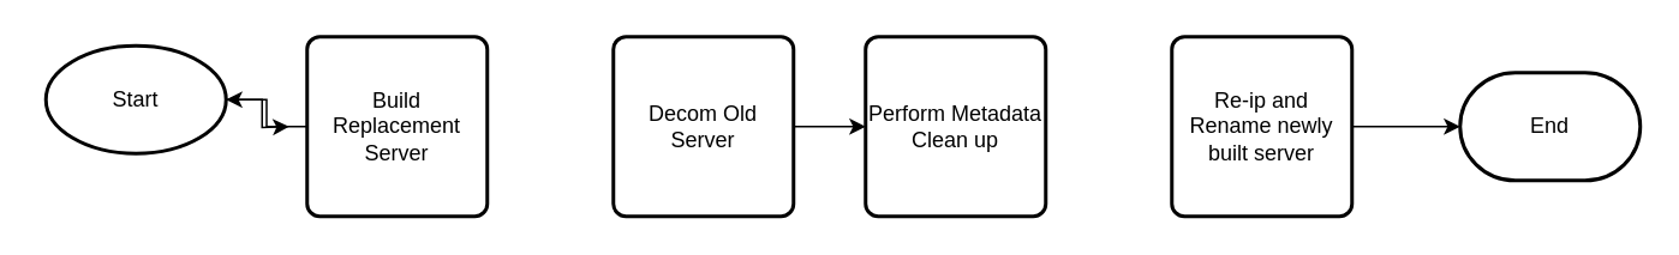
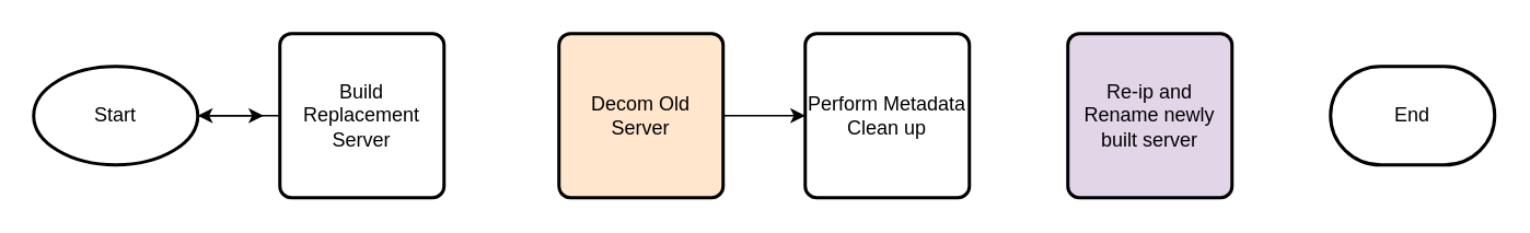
- <mxCell id="2" value="Start" style="strokeWidth=2;html=1;shape=mxgraph.flowchart.start_1;whiteSpace=wrap;" vertex="1" parent="1"><mxGeometry x="25" y="25" width="100" height="60" as="geometry" /></mxCell>
+ <mxCell id="2" value="Start" style="strokeWidth=2;html=1;shape=mxgraph.flowchart.start_1;whiteSpace=wrap;" vertex="1" parent="1"><mxGeometry x="20" y="40" width="100" height="60" as="geometry" /></mxCell>
- <mxCell id="6" value="Decom Old Server" style="rounded=1;whiteSpace=wrap;html=1;absoluteArcSize=1;arcSize=14;strokeWidth=2;" vertex="1" parent="1"><mxGeometry x="340" y="20" width="100" height="100" as="geometry" /></mxCell>
+ <mxCell id="6" value="Decom Old Server" style="rounded=1;whiteSpace=wrap;html=1;absoluteArcSize=1;arcSize=14;strokeWidth=2;fillColor=#ffe6cc;" vertex="1" parent="1"><mxGeometry x="340" y="20" width="100" height="100" as="geometry" /></mxCell>
- <mxCell id="11" value="Perform Metadata Clean up" style="rounded=1;whiteSpace=wrap;html=1;absoluteArcSize=1;arcSize=14;strokeWidth=2;" vertex="1" parent="1"><mxGeometry x="480" y="20" width="100" height="100" as="geometry" /></mxCell>
+ <mxCell id="11" value="Perform Metadata Clean up" style="rounded=1;whiteSpace=wrap;html=1;absoluteArcSize=1;arcSize=14;strokeWidth=2;" vertex="1" parent="1"><mxGeometry x="490" y="20" width="100" height="100" as="geometry" /></mxCell>
- <mxCell id="8" value="Re-ip and Rename newly built server" style="rounded=1;whiteSpace=wrap;html=1;absoluteArcSize=1;arcSize=14;strokeWidth=2;" vertex="1" parent="1"><mxGeometry x="650" y="20" width="100" height="100" as="geometry" /></mxCell>
+ <mxCell id="8" value="Re-ip and Rename newly built server" style="rounded=1;whiteSpace=wrap;html=1;absoluteArcSize=1;arcSize=14;strokeWidth=2;fillColor=#e1d5e7;" vertex="1" parent="1"><mxGeometry x="650" y="20" width="100" height="100" as="geometry" /></mxCell>
- <mxCell id="7" style="edgeStyle=orthogonalEdgeStyle;rounded=0;orthogonalLoop=1;jettySize=auto;html=1;" edge="1" parent="1" source="8" target="9"><mxGeometry relative="1" as="geometry" /></mxCell>
